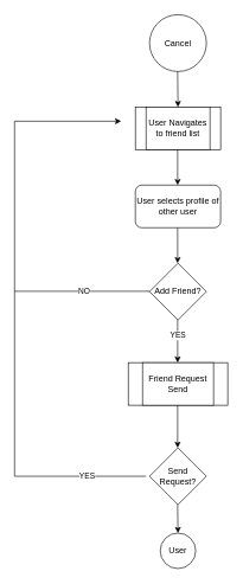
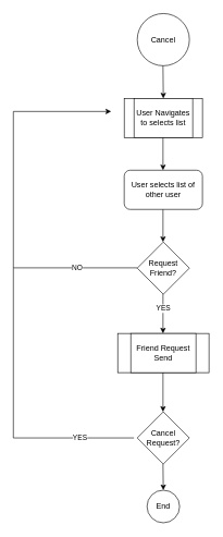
- <mxCell id="5" value="User Navigates to friend list" style="rounded=0;whiteSpace=wrap;html=1;" vertex="1" parent="1"><mxGeometry x="205" y="150" width="90" height="60" as="geometry" /></mxCell>
+ <mxCell id="5" value="User Navigates to selects list" style="rounded=0;whiteSpace=wrap;html=1;" vertex="1" parent="1"><mxGeometry x="205" y="150" width="90" height="60" as="geometry" /></mxCell>
- <mxCell id="7" value="User selects profile of other user" style="rounded=1;whiteSpace=wrap;html=1;" vertex="1" parent="1"><mxGeometry x="190" y="260" width="120" height="60" as="geometry" /></mxCell>
+ <mxCell id="7" value="User selects list of other user" style="rounded=1;whiteSpace=wrap;html=1;" vertex="1" parent="1"><mxGeometry x="190" y="260" width="120" height="60" as="geometry" /></mxCell>
- <mxCell id="9" value="Add Friend?" style="rhombus;whiteSpace=wrap;html=1;" vertex="1" parent="1"><mxGeometry x="210" y="370" width="80" height="80" as="geometry" /></mxCell>
+ <mxCell id="9" value="Request Friend?" style="rhombus;whiteSpace=wrap;html=1;" vertex="1" parent="1"><mxGeometry x="210" y="370" width="80" height="80" as="geometry" /></mxCell>
- <mxCell id="18" value="Send Request?" style="rhombus;whiteSpace=wrap;html=1;" vertex="1" parent="1"><mxGeometry x="210" y="630" width="80" height="80" as="geometry" /></mxCell>
+ <mxCell id="18" value="Cancel Request?" style="rhombus;whiteSpace=wrap;html=1;" vertex="1" parent="1"><mxGeometry x="210" y="630" width="80" height="80" as="geometry" /></mxCell>
- <mxCell id="23" value="User" style="ellipse;whiteSpace=wrap;html=1;aspect=fixed;" vertex="1" parent="1"><mxGeometry x="225" y="750" width="50" height="50" as="geometry" /></mxCell>
+ <mxCell id="23" value="End" style="ellipse;whiteSpace=wrap;html=1;aspect=fixed;" vertex="1" parent="1"><mxGeometry x="225" y="750" width="50" height="50" as="geometry" /></mxCell>
